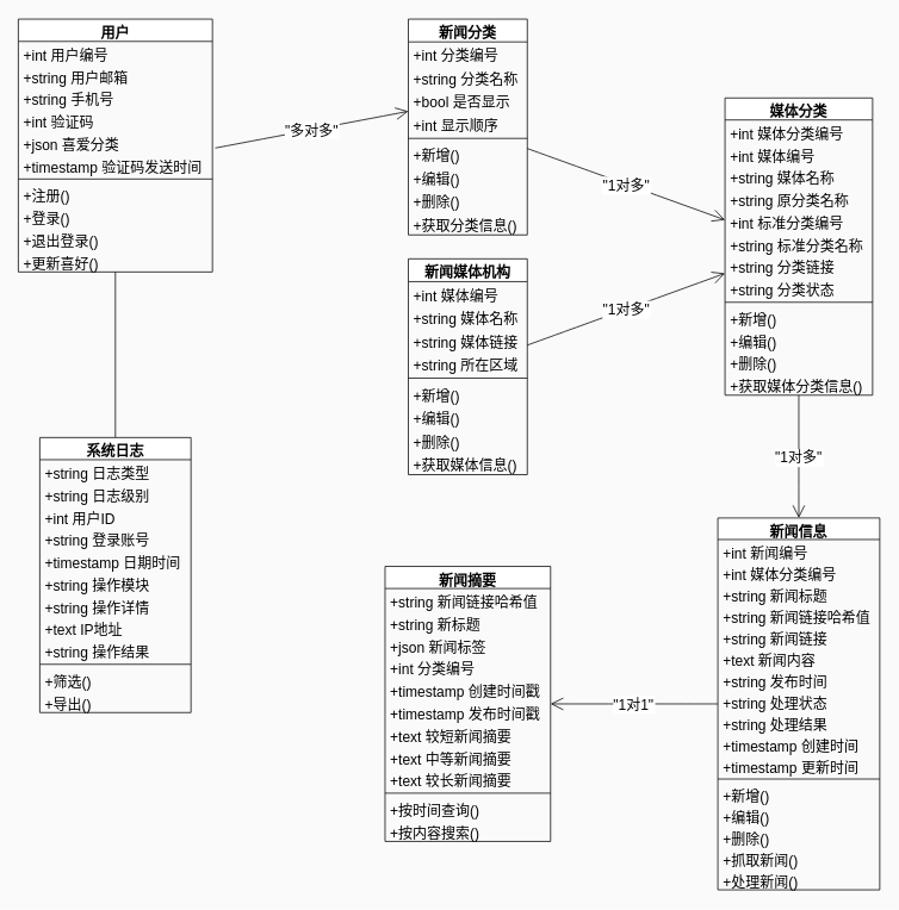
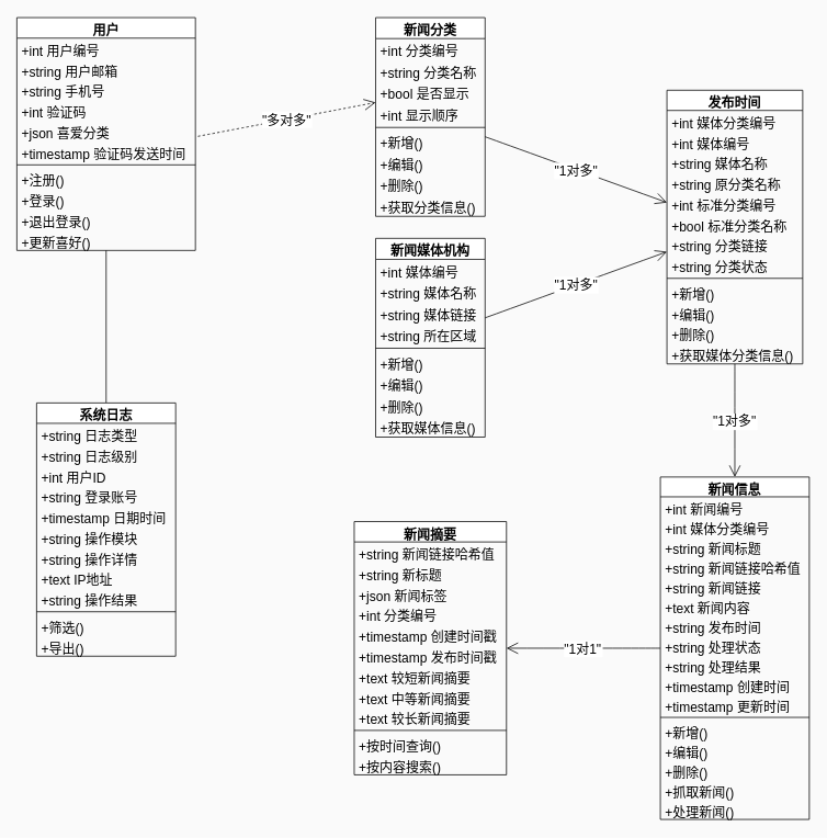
- <mxCell id="22" value="媒体分类" style="swimlane;fontStyle=1;align=center;verticalAlign=top;childLayout=stackLayout;horizontal=1;startSize=24.577;horizontalStack=0;resizeParent=1;resizeParentMax=0;resizeLast=0;collapsible=0;marginBottom=0;fontSize=16;" parent="1" vertex="1"><mxGeometry x="810" y="109" width="165" height="332.577" as="geometry" /></mxCell>
+ <mxCell id="22" value="发布时间" style="swimlane;fontStyle=1;align=center;verticalAlign=top;childLayout=stackLayout;horizontal=1;startSize=24.577;horizontalStack=0;resizeParent=1;resizeParentMax=0;resizeLast=0;collapsible=0;marginBottom=0;fontSize=16;" parent="1" vertex="1"><mxGeometry x="810" y="109" width="165" height="332.577" as="geometry" /></mxCell>
- <mxCell id="96" value="&quot;多对多&quot;" style="curved=1;startArrow=none;endArrow=open;endSize=12;rounded=0;entryDx=0;entryDy=0;exitX=1.014;exitY=0.773;exitDx=0;exitDy=0;exitPerimeter=0;fontSize=16;" parent="1" source="60" target="15" edge="1"><mxGeometry relative="1" as="geometry"><mxPoint x="318" y="151.225" as="sourcePoint" /><mxPoint x="695" y="-111" as="targetPoint" /></mxGeometry></mxCell>
+ <mxCell id="96" value="&quot;多对多&quot;" style="curved=1;startArrow=none;endArrow=open;endSize=12;rounded=0;entryDx=0;entryDy=0;exitX=1.014;exitY=0.773;exitDx=0;exitDy=0;exitPerimeter=0;fontSize=16;dashed=1;" parent="1" source="60" target="15" edge="1"><mxGeometry relative="1" as="geometry"><mxPoint x="318" y="151.225" as="sourcePoint" /><mxPoint x="695" y="-111" as="targetPoint" /></mxGeometry></mxCell>
- <mxCell id="28" value="+string 标准分类名称" style="text;strokeColor=none;fillColor=none;align=left;verticalAlign=top;spacingLeft=4;spacingRight=4;overflow=hidden;rotatable=0;points=[[0,0.5],[1,0.5]];portConstraint=eastwest;fontSize=16;" parent="22" vertex="1"><mxGeometry y="149.577" width="165" height="25" as="geometry" /></mxCell>
+ <mxCell id="28" value="+bool 标准分类名称" style="text;strokeColor=none;fillColor=none;align=left;verticalAlign=top;spacingLeft=4;spacingRight=4;overflow=hidden;rotatable=0;points=[[0,0.5],[1,0.5]];portConstraint=eastwest;fontSize=16;" parent="22" vertex="1"><mxGeometry y="149.577" width="165" height="25" as="geometry" /></mxCell>
